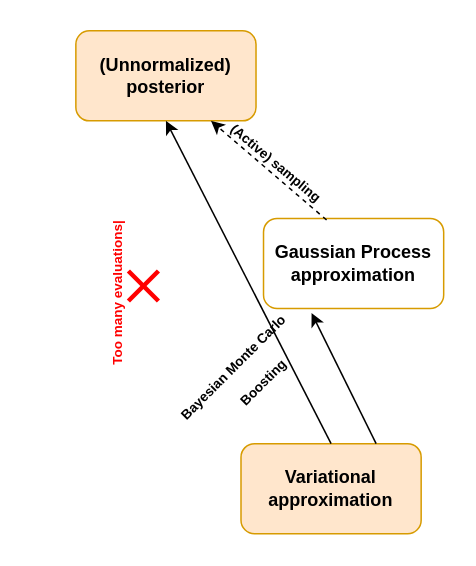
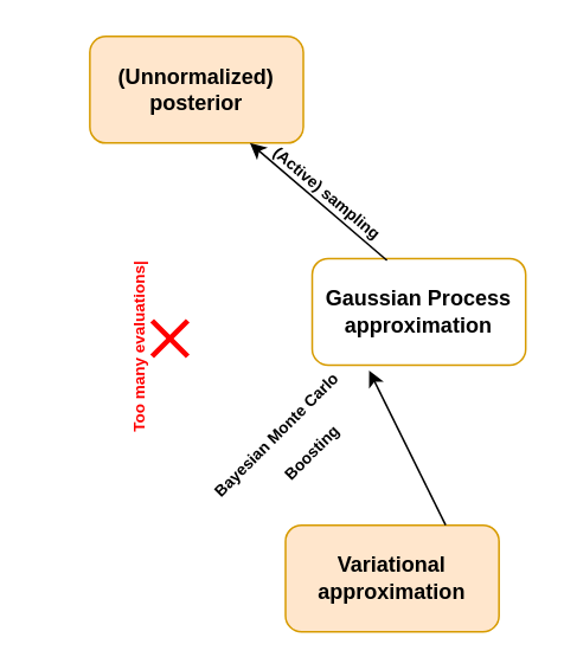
- <mxCell id="6" value="" style="endArrow=classic;html=1;exitX=0.35;exitY=0.017;exitDx=0;exitDy=0;exitPerimeter=0;entryX=0.75;entryY=1;entryDx=0;entryDy=0;dashed=1;" edge="1" parent="1" source="4" target="2"><mxGeometry width="50" height="50" relative="1" as="geometry"><mxPoint x="25" y="435" as="sourcePoint" /><mxPoint x="75" y="385" as="targetPoint" /></mxGeometry></mxCell>
+ <mxCell id="6" value="" style="endArrow=classic;html=1;exitX=0.35;exitY=0.017;exitDx=0;exitDy=0;exitPerimeter=0;entryX=0.75;entryY=1;entryDx=0;entryDy=0;" edge="1" parent="1" source="4" target="2"><mxGeometry width="50" height="50" relative="1" as="geometry"><mxPoint x="25" y="435" as="sourcePoint" /><mxPoint x="75" y="385" as="targetPoint" /></mxGeometry></mxCell>
- <mxCell id="9" value="" style="endArrow=classic;html=1;fontSize=9;entryX=0.5;entryY=1;entryDx=0;entryDy=0;exitX=0.5;exitY=0;exitDx=0;exitDy=0;fillColor=#f8cecc;strokeColor=#000000;" edge="1" parent="1" source="3" target="2"><mxGeometry width="50" height="50" relative="1" as="geometry"><mxPoint x="45" y="415" as="sourcePoint" /><mxPoint x="95" y="365" as="targetPoint" /></mxGeometry></mxCell>
